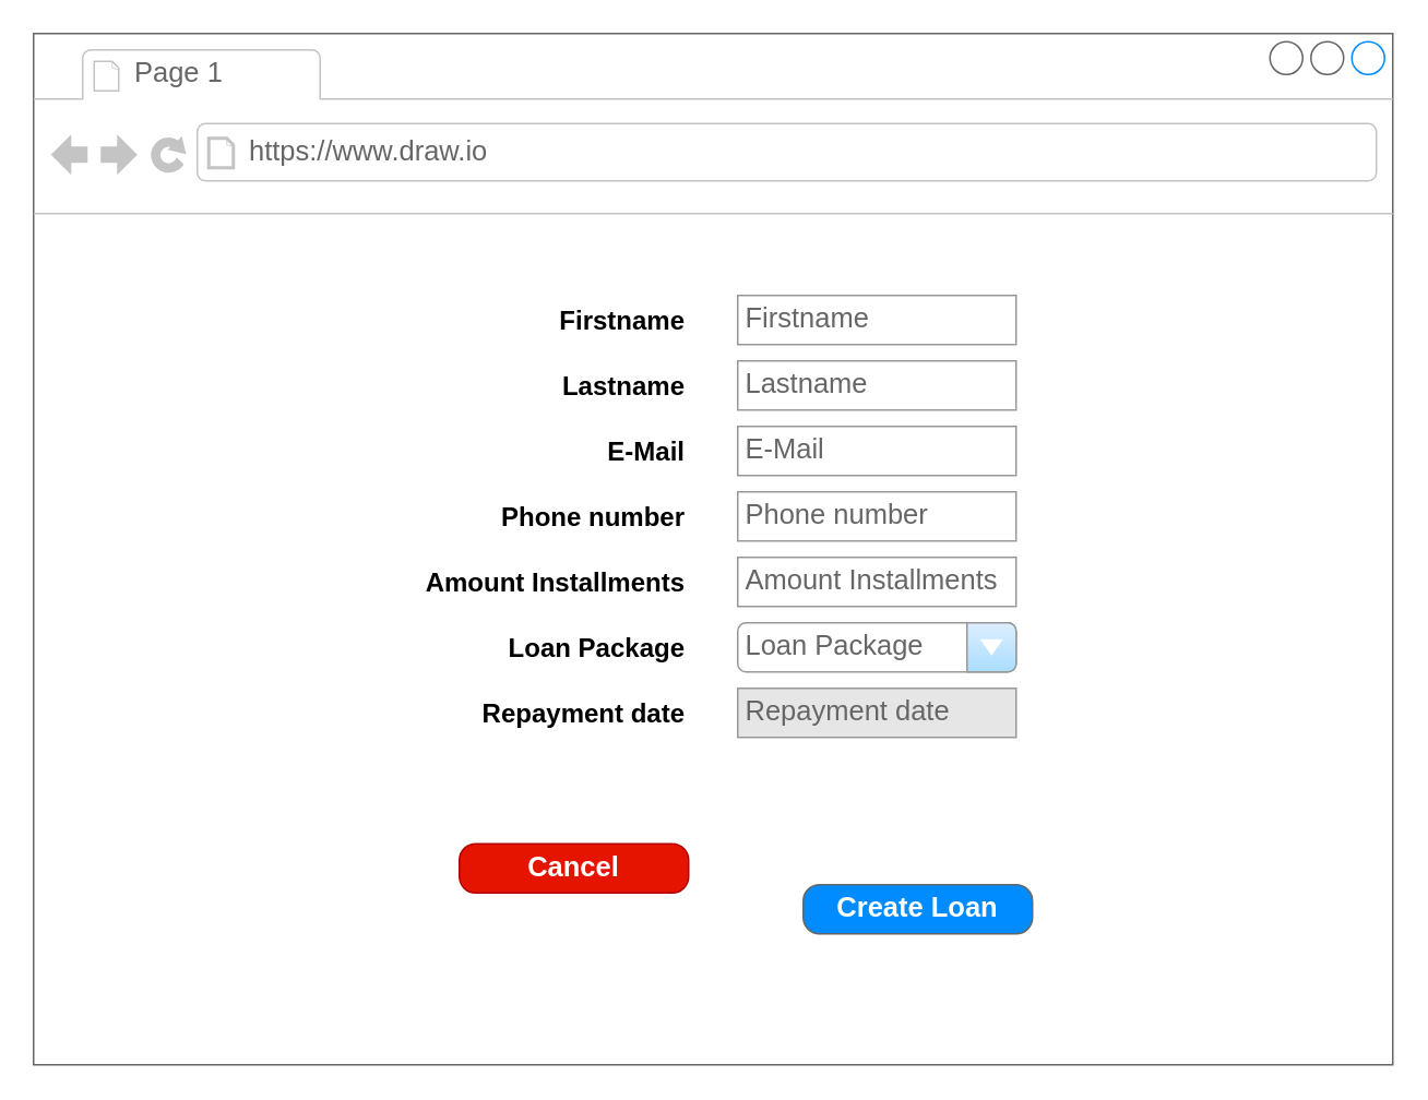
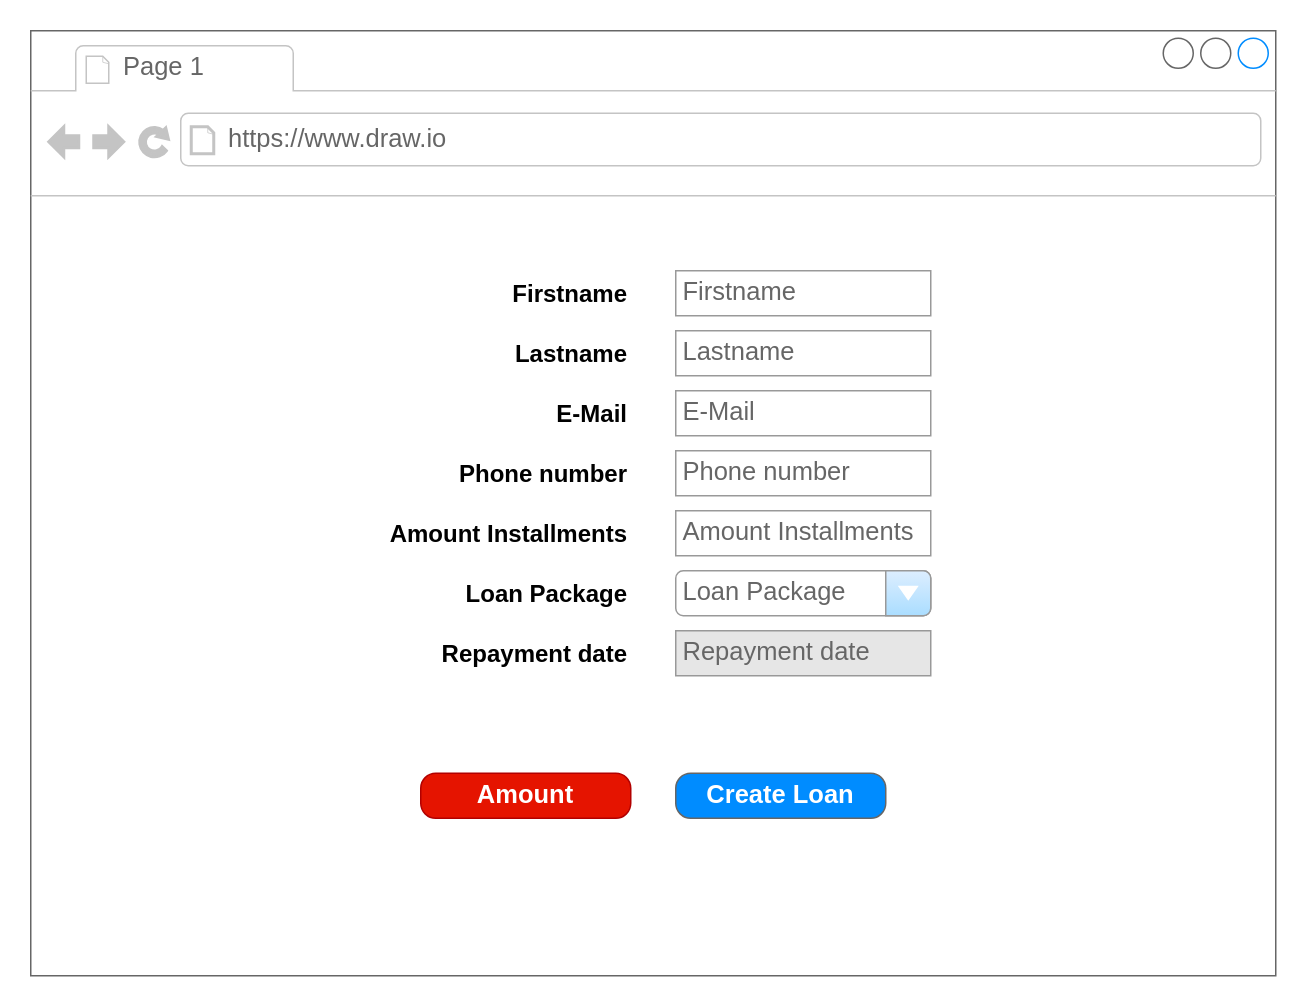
- <mxCell id="11" value="Cancel" style="strokeWidth=1;shadow=0;dashed=0;align=center;html=1;shape=mxgraph.mockup.buttons.button;strokeColor=#B20000;mainText=;buttonStyle=round;fontSize=17;fontStyle=1;fillColor=#e51400;whiteSpace=wrap;fontColor=#ffffff;" vertex="1" parent="2"><mxGeometry x="260" y="495" width="140" height="30" as="geometry" /></mxCell>
+ <mxCell id="11" value="Amount" style="strokeWidth=1;shadow=0;dashed=0;align=center;html=1;shape=mxgraph.mockup.buttons.button;strokeColor=#B20000;mainText=;buttonStyle=round;fontSize=17;fontStyle=1;fillColor=#e51400;whiteSpace=wrap;fontColor=#ffffff;" vertex="1" parent="2"><mxGeometry x="260" y="495" width="140" height="30" as="geometry" /></mxCell>
- <mxCell id="14" value="Create Loan" style="strokeWidth=1;shadow=0;dashed=0;align=center;html=1;shape=mxgraph.mockup.buttons.button;strokeColor=#666666;fontColor=#ffffff;mainText=;buttonStyle=round;fontSize=17;fontStyle=1;fillColor=#008cff;whiteSpace=wrap;" vertex="1" parent="1"><mxGeometry x="490" y="540" width="140" height="30" as="geometry" /></mxCell>
+ <mxCell id="14" value="Create Loan" style="strokeWidth=1;shadow=0;dashed=0;align=center;html=1;shape=mxgraph.mockup.buttons.button;strokeColor=#666666;fontColor=#ffffff;mainText=;buttonStyle=round;fontSize=17;fontStyle=1;fillColor=#008cff;whiteSpace=wrap;" vertex="1" parent="1"><mxGeometry x="450" y="515" width="140" height="30" as="geometry" /></mxCell>
